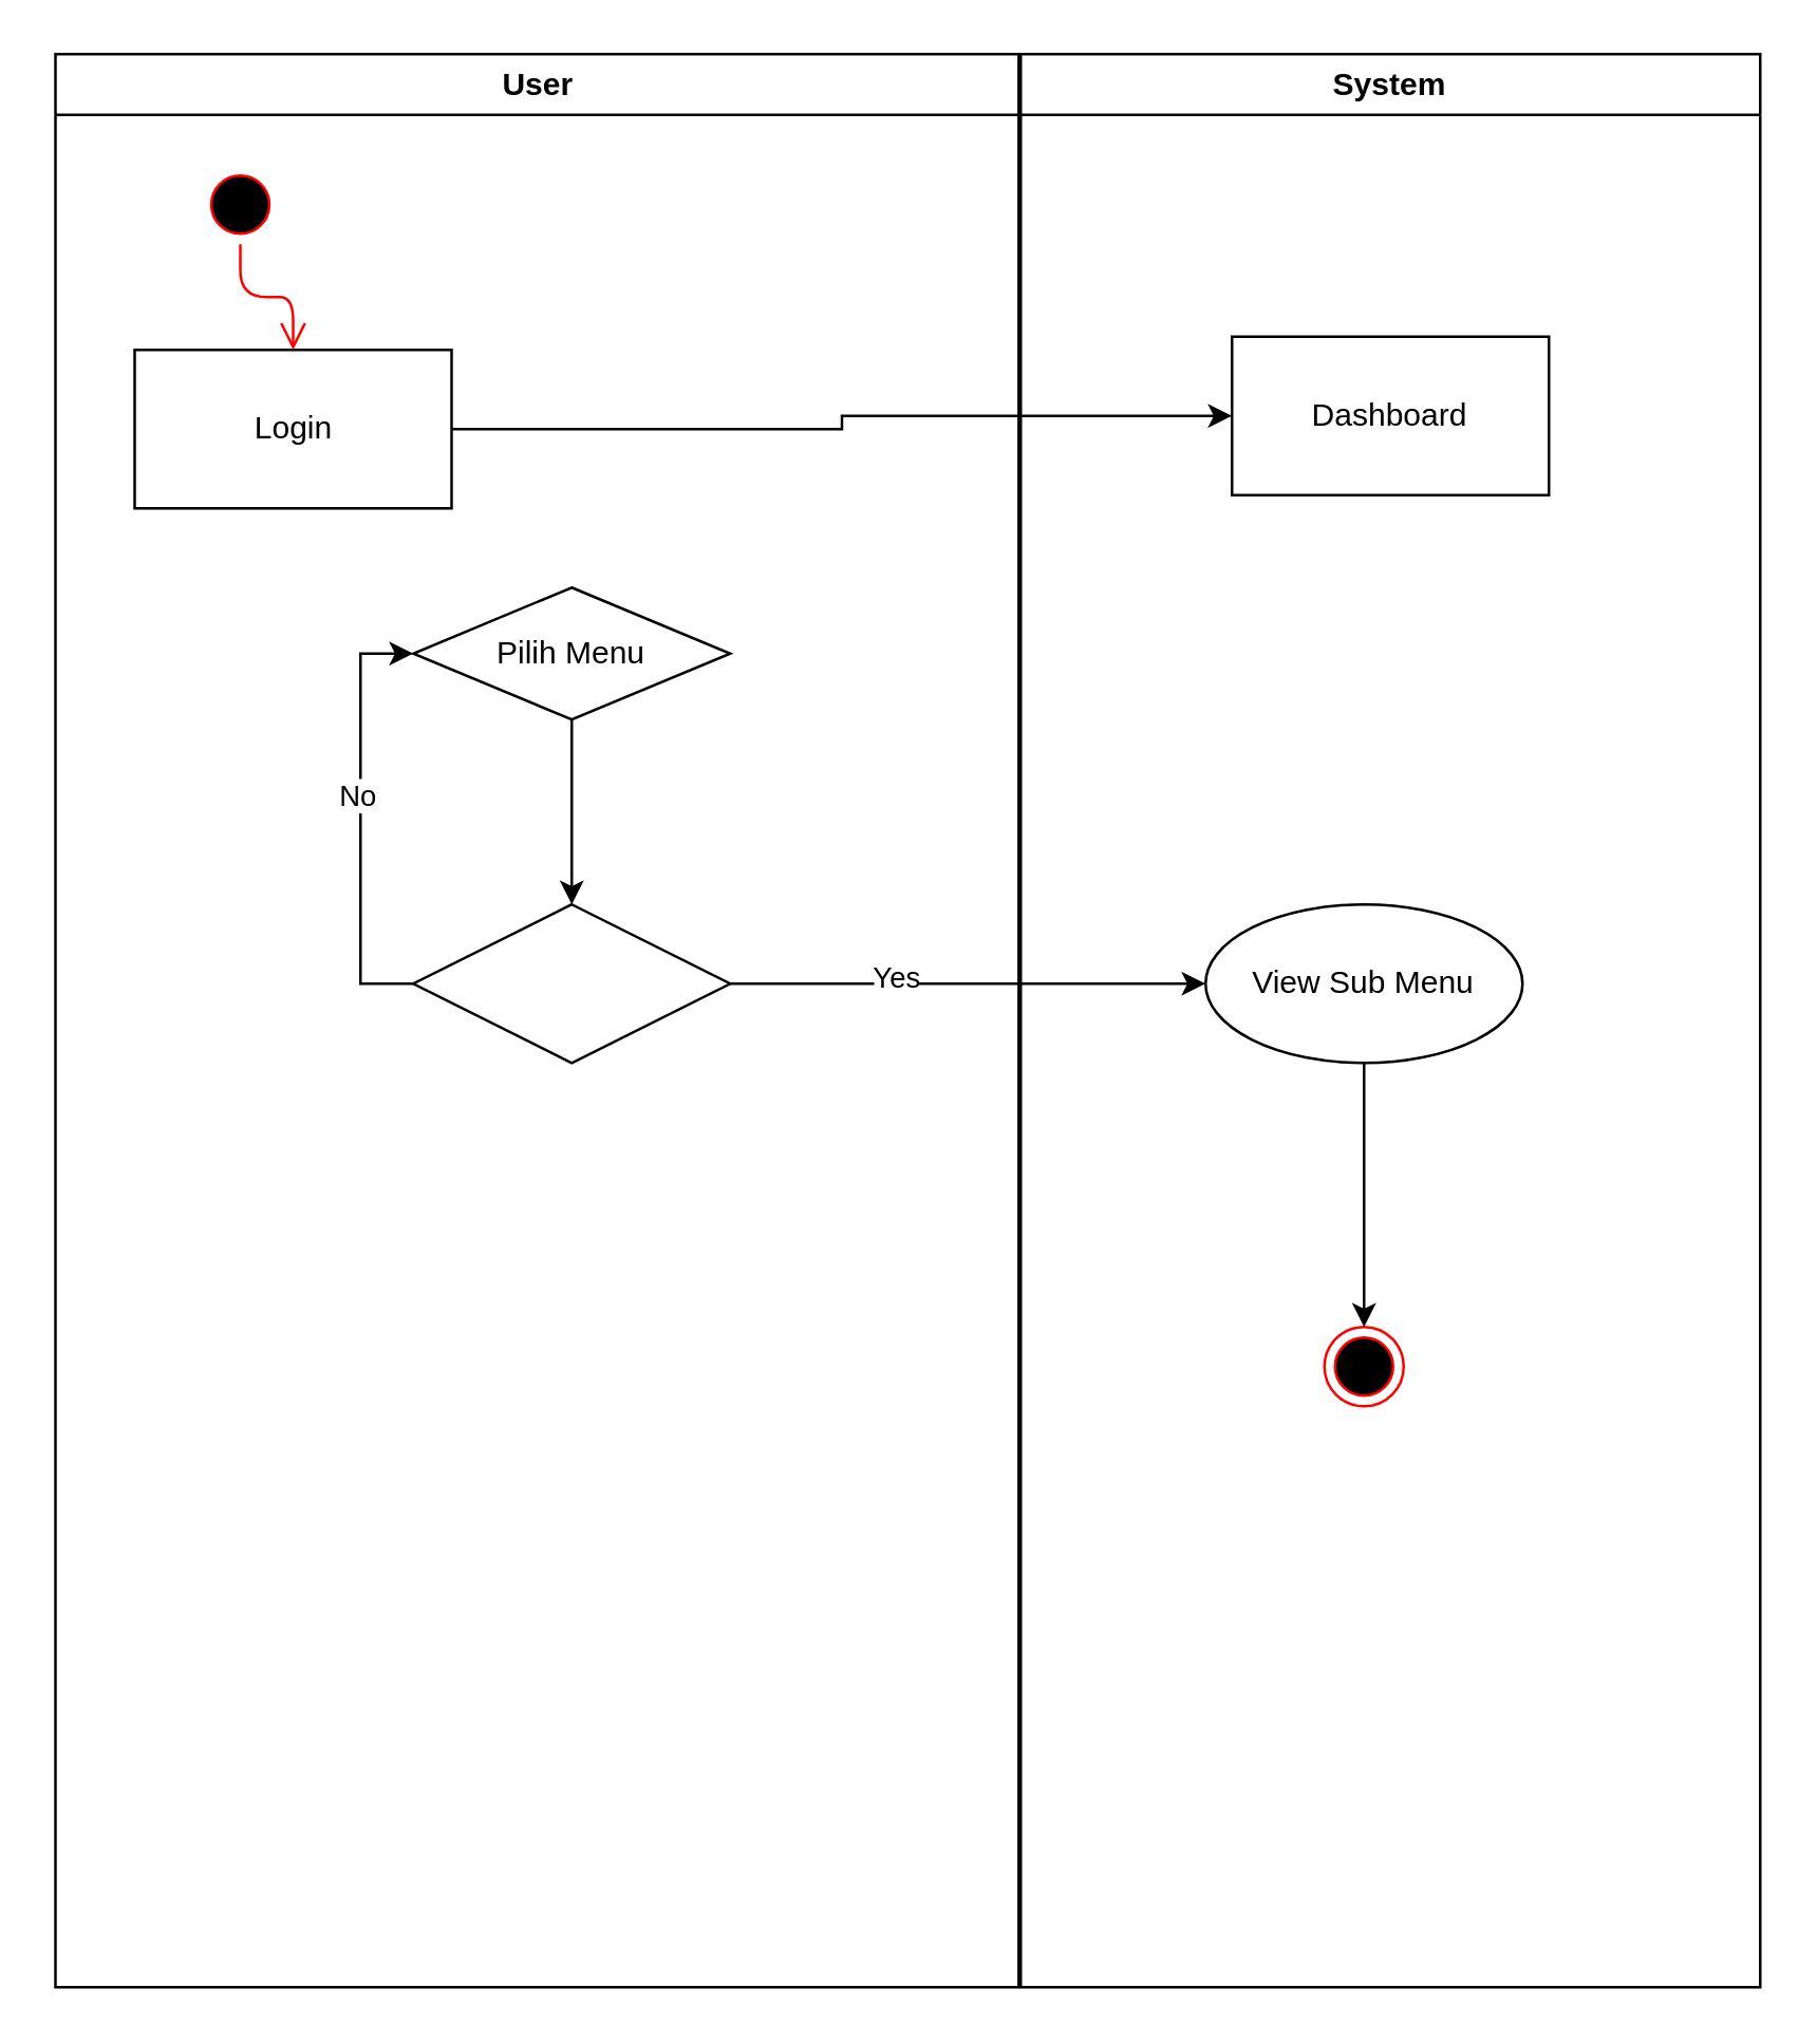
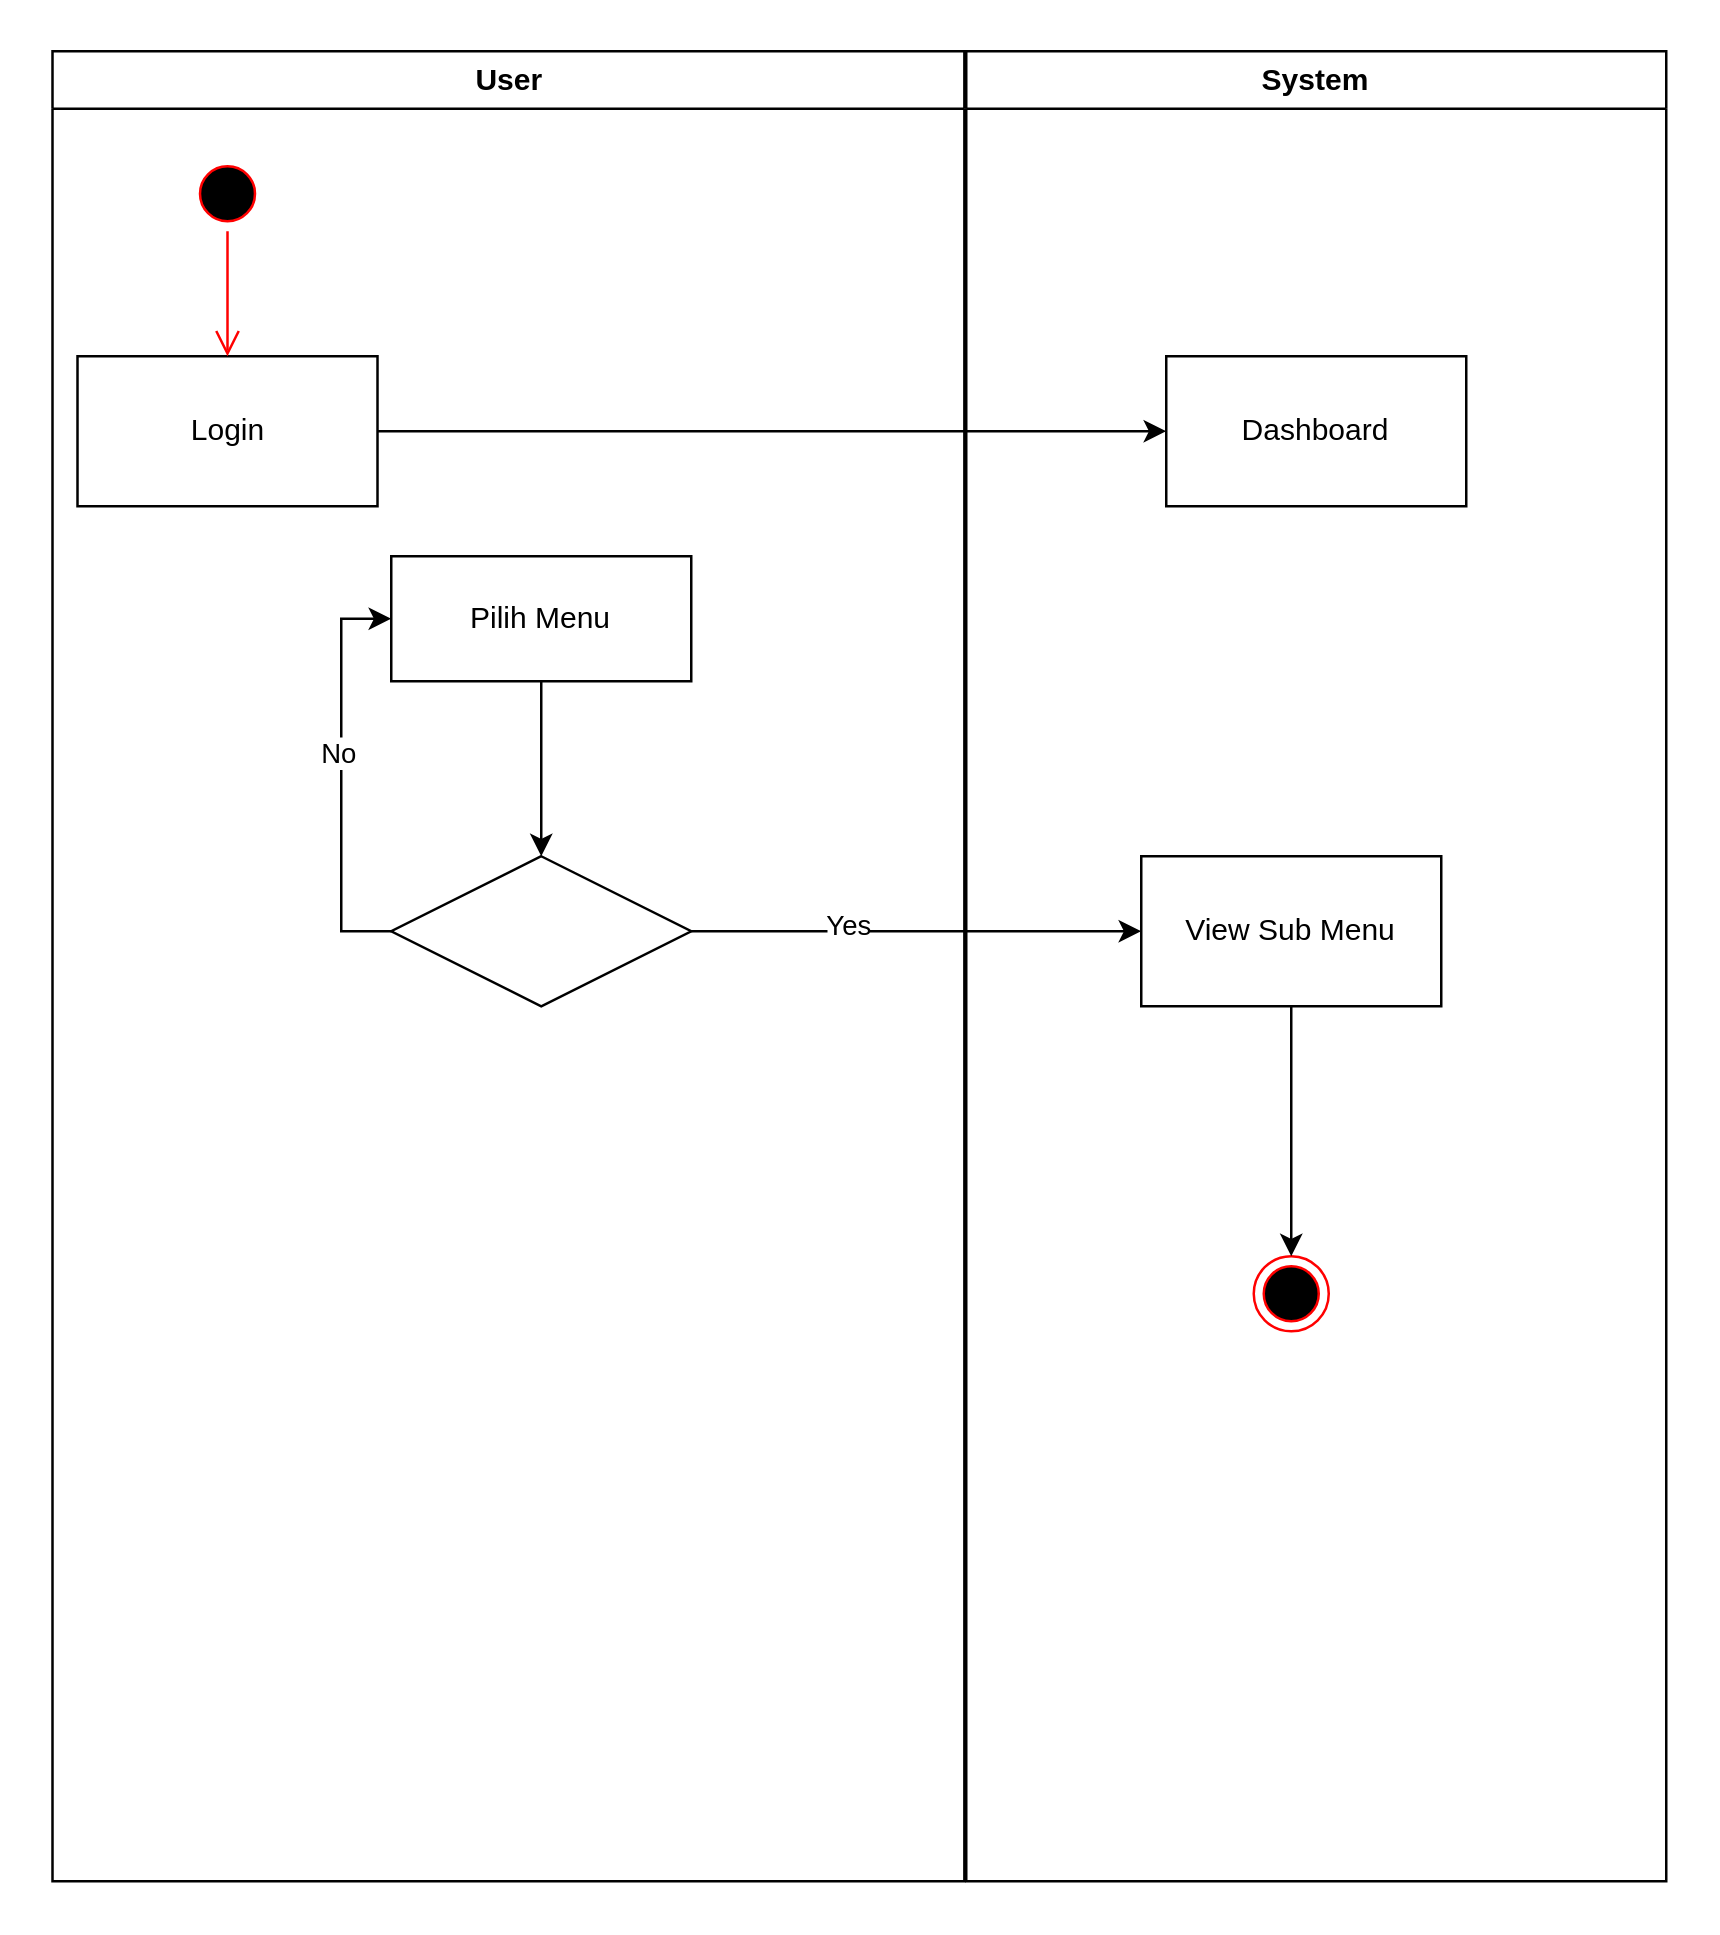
- <mxCell id="12" value="Dashboard" style="whiteSpace=wrap;html=1;rounded=0;" parent="11" vertex="1"><mxGeometry x="80" y="107" width="120" height="60" as="geometry" /></mxCell>
+ <mxCell id="12" value="Dashboard" style="whiteSpace=wrap;html=1;rounded=0;" parent="11" vertex="1"><mxGeometry x="80" y="122" width="120" height="60" as="geometry" /></mxCell>
- <mxCell id="3" value="Login" style="whiteSpace=wrap;html=1;rounded=0;" parent="2" vertex="1"><mxGeometry x="30" y="112" width="120" height="60" as="geometry" /></mxCell>
+ <mxCell id="3" value="Login" style="whiteSpace=wrap;html=1;rounded=0;" parent="2" vertex="1"><mxGeometry x="10" y="122" width="120" height="60" as="geometry" /></mxCell>
- <mxCell id="5" value="Pilih Menu" style="rhombus;whiteSpace=wrap;html=1;" parent="2" vertex="1"><mxGeometry x="135.5" y="202" width="120" height="50" as="geometry" /></mxCell>
+ <mxCell id="5" value="Pilih Menu" style="whiteSpace=wrap;html=1;rounded=0;" parent="2" vertex="1"><mxGeometry x="135.5" y="202" width="120" height="50" as="geometry" /></mxCell>
- <mxCell id="13" value="View Sub Menu" style="ellipse;whiteSpace=wrap;html=1;" parent="11" vertex="1"><mxGeometry x="70" y="322" width="120" height="60" as="geometry" /></mxCell>
+ <mxCell id="13" value="View Sub Menu" style="whiteSpace=wrap;html=1;rounded=0;" parent="11" vertex="1"><mxGeometry x="70" y="322" width="120" height="60" as="geometry" /></mxCell>
